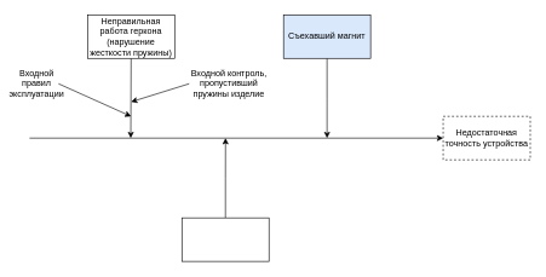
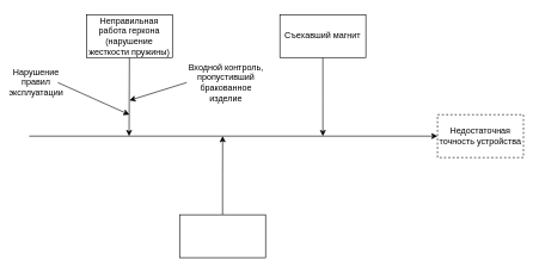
- <mxCell id="5" value="Съехавший магнит" style="rounded=0;whiteSpace=wrap;html=1;fillColor=#dae8fc;" vertex="1" parent="1"><mxGeometry x="390" y="20" width="120" height="60" as="geometry" /></mxCell>
+ <mxCell id="5" value="Съехавший магнит" style="rounded=0;whiteSpace=wrap;html=1;" vertex="1" parent="1"><mxGeometry x="390" y="20" width="120" height="60" as="geometry" /></mxCell>
- <mxCell id="10" value="Входной правил эксплуатации" style="text;html=1;strokeColor=none;fillColor=none;align=center;verticalAlign=middle;whiteSpace=wrap;rounded=0;" vertex="1" parent="1"><mxGeometry x="20" y="100" width="60" height="30" as="geometry" /></mxCell>
+ <mxCell id="10" value="Нарушение правил эксплуатации" style="text;html=1;strokeColor=none;fillColor=none;align=center;verticalAlign=middle;whiteSpace=wrap;rounded=0;" vertex="1" parent="1"><mxGeometry x="20" y="100" width="60" height="30" as="geometry" /></mxCell>
- <mxCell id="11" value="Входной контроль, пропустивший пружины изделие" style="text;html=1;strokeColor=none;fillColor=none;align=center;verticalAlign=middle;whiteSpace=wrap;rounded=0;" vertex="1" parent="1"><mxGeometry x="260" y="100" width="110" height="30" as="geometry" /></mxCell>
+ <mxCell id="11" value="Входной контроль, пропустивший бракованное изделие" style="text;html=1;strokeColor=none;fillColor=none;align=center;verticalAlign=middle;whiteSpace=wrap;rounded=0;" vertex="1" parent="1"><mxGeometry x="260" y="100" width="110" height="30" as="geometry" /></mxCell>
